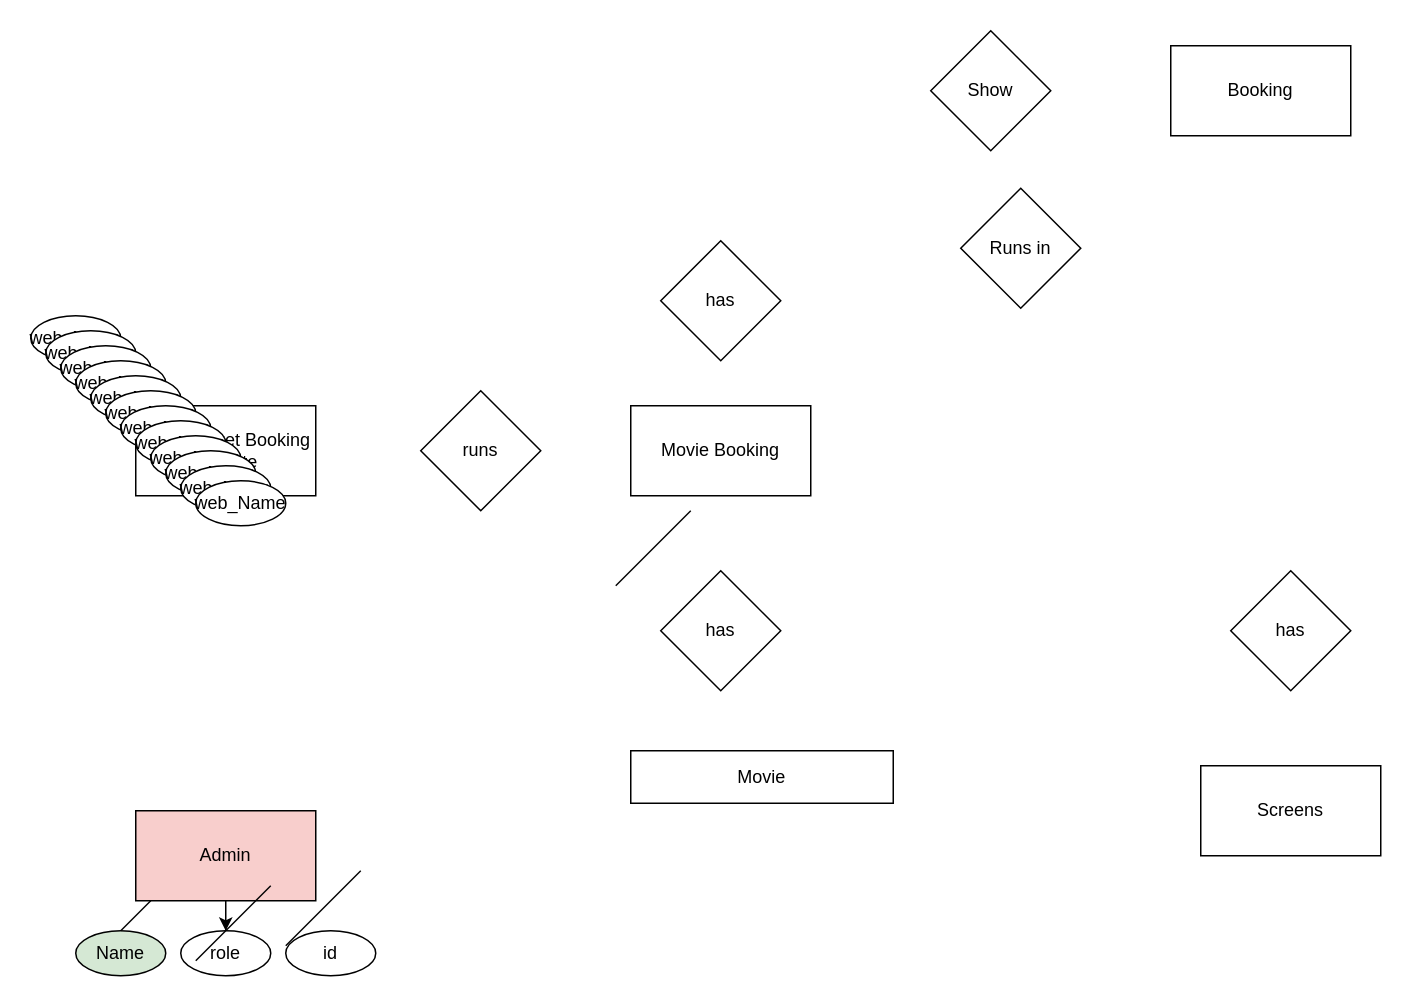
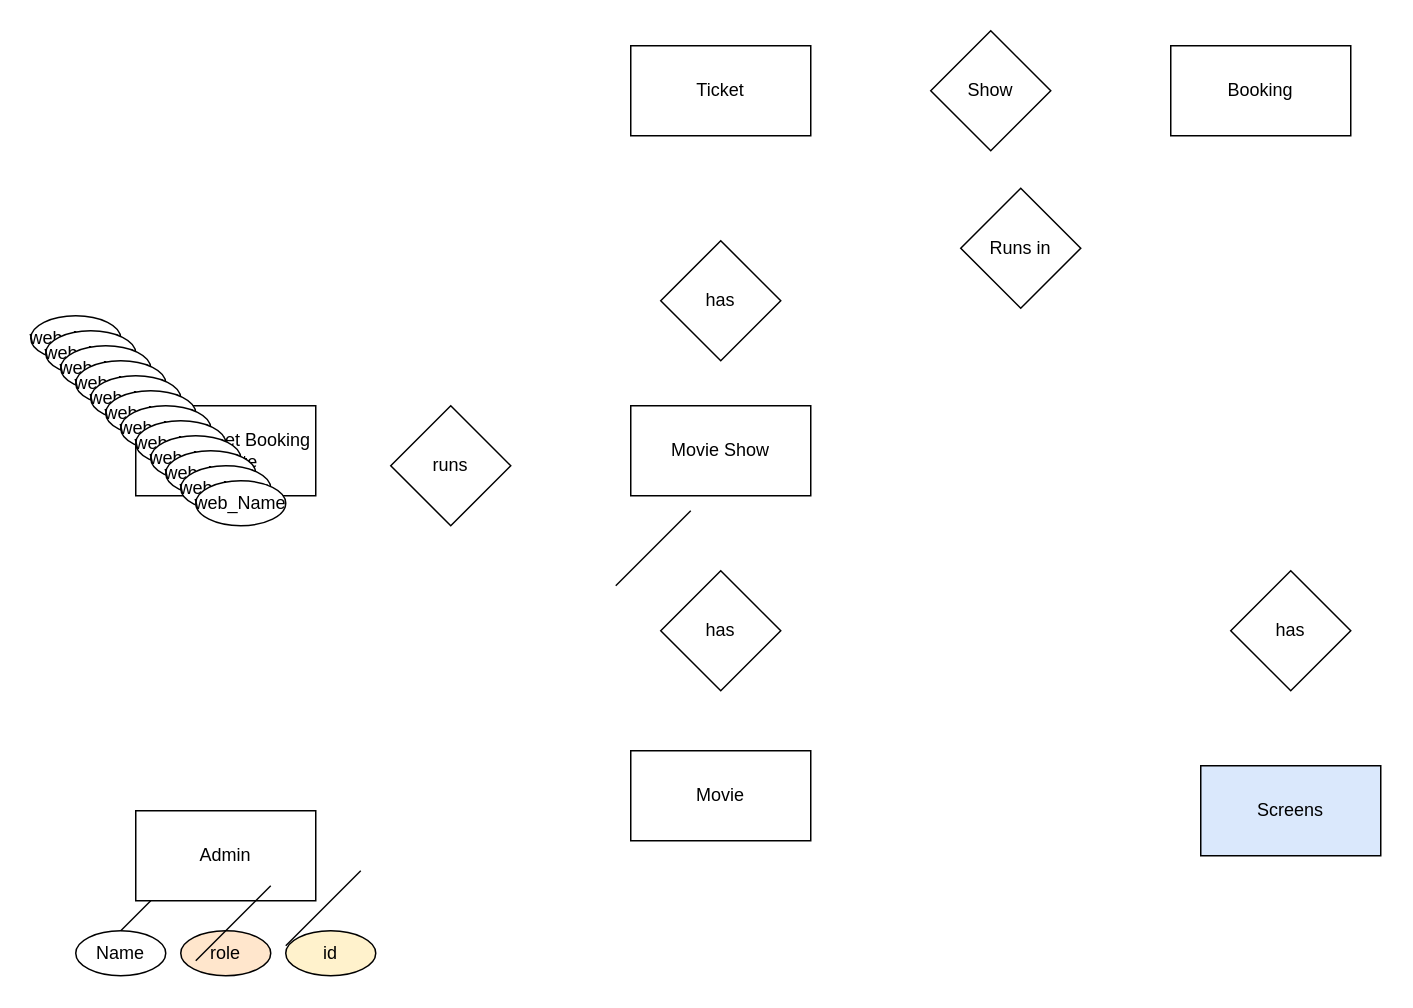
+ <mxCell id="4" value="Ticket" style="rounded=0;whiteSpace=wrap;html=1;" vertex="1" parent="1"><mxGeometry x="420" y="30" width="120" height="60" as="geometry" /></mxCell>
- <mxCell id="9" value="runs" style="rhombus;whiteSpace=wrap;html=1;" vertex="1" parent="1"><mxGeometry x="280" y="260" width="80" height="80" as="geometry" /></mxCell>
+ <mxCell id="9" value="runs" style="rhombus;whiteSpace=wrap;html=1;" vertex="1" parent="1"><mxGeometry x="260" y="270" width="80" height="80" as="geometry" /></mxCell>
- <mxCell id="6" value="Movie Booking" style="rounded=0;whiteSpace=wrap;html=1;" vertex="1" parent="1"><mxGeometry x="420" y="270" width="120" height="60" as="geometry" /></mxCell>
+ <mxCell id="6" value="Movie Show" style="rounded=0;whiteSpace=wrap;html=1;" vertex="1" parent="1"><mxGeometry x="420" y="270" width="120" height="60" as="geometry" /></mxCell>
- <mxCell id="8" value="Movie" style="rounded=0;whiteSpace=wrap;html=1;" vertex="1" parent="1"><mxGeometry x="420" y="500" width="175" height="35" as="geometry" /></mxCell>
+ <mxCell id="8" value="Movie" style="rounded=0;whiteSpace=wrap;html=1;" vertex="1" parent="1"><mxGeometry x="420" y="500" width="120" height="60" as="geometry" /></mxCell>
- <mxCell id="15" value="Screens" style="rounded=0;whiteSpace=wrap;html=1;" vertex="1" parent="1"><mxGeometry x="800" y="510" width="120" height="60" as="geometry" /></mxCell>
+ <mxCell id="15" value="Screens" style="rounded=0;whiteSpace=wrap;html=1;fillColor=#dae8fc;" vertex="1" parent="1"><mxGeometry x="800" y="510" width="120" height="60" as="geometry" /></mxCell>
- <mxCell id="3" value="Admin" style="rounded=0;whiteSpace=wrap;html=1;fillColor=#f8cecc;" vertex="1" parent="1"><mxGeometry x="90" y="540" width="120" height="60" as="geometry" /></mxCell>
+ <mxCell id="3" value="Admin" style="rounded=0;whiteSpace=wrap;html=1;" vertex="1" parent="1"><mxGeometry x="90" y="540" width="120" height="60" as="geometry" /></mxCell>
- <mxCell id="2" value="" style="edgeStyle=orthogonalEdgeStyle;rounded=0;orthogonalLoop=1;jettySize=auto;html=1;" edge="1" parent="1" source="3" target="29"><mxGeometry relative="1" as="geometry" /></mxCell>
- <mxCell id="28" value="Name" style="ellipse;whiteSpace=wrap;html=1;fillColor=#d5e8d4;" vertex="1" parent="1"><mxGeometry x="50" y="620" width="60" height="30" as="geometry" /></mxCell>
+ <mxCell id="28" value="Name" style="ellipse;whiteSpace=wrap;html=1;" vertex="1" parent="1"><mxGeometry x="50" y="620" width="60" height="30" as="geometry" /></mxCell>
- <mxCell id="29" value="role" style="ellipse;whiteSpace=wrap;html=1;" vertex="1" parent="1"><mxGeometry x="120" y="620" width="60" height="30" as="geometry" /></mxCell>
+ <mxCell id="29" value="role" style="ellipse;whiteSpace=wrap;html=1;fillColor=#ffe6cc;" vertex="1" parent="1"><mxGeometry x="120" y="620" width="60" height="30" as="geometry" /></mxCell>
- <mxCell id="30" value="id" style="ellipse;whiteSpace=wrap;html=1;" vertex="1" parent="1"><mxGeometry x="190" y="620" width="60" height="30" as="geometry" /></mxCell>
+ <mxCell id="30" value="id" style="ellipse;whiteSpace=wrap;html=1;fillColor=#fff2cc;" vertex="1" parent="1"><mxGeometry x="190" y="620" width="60" height="30" as="geometry" /></mxCell>
